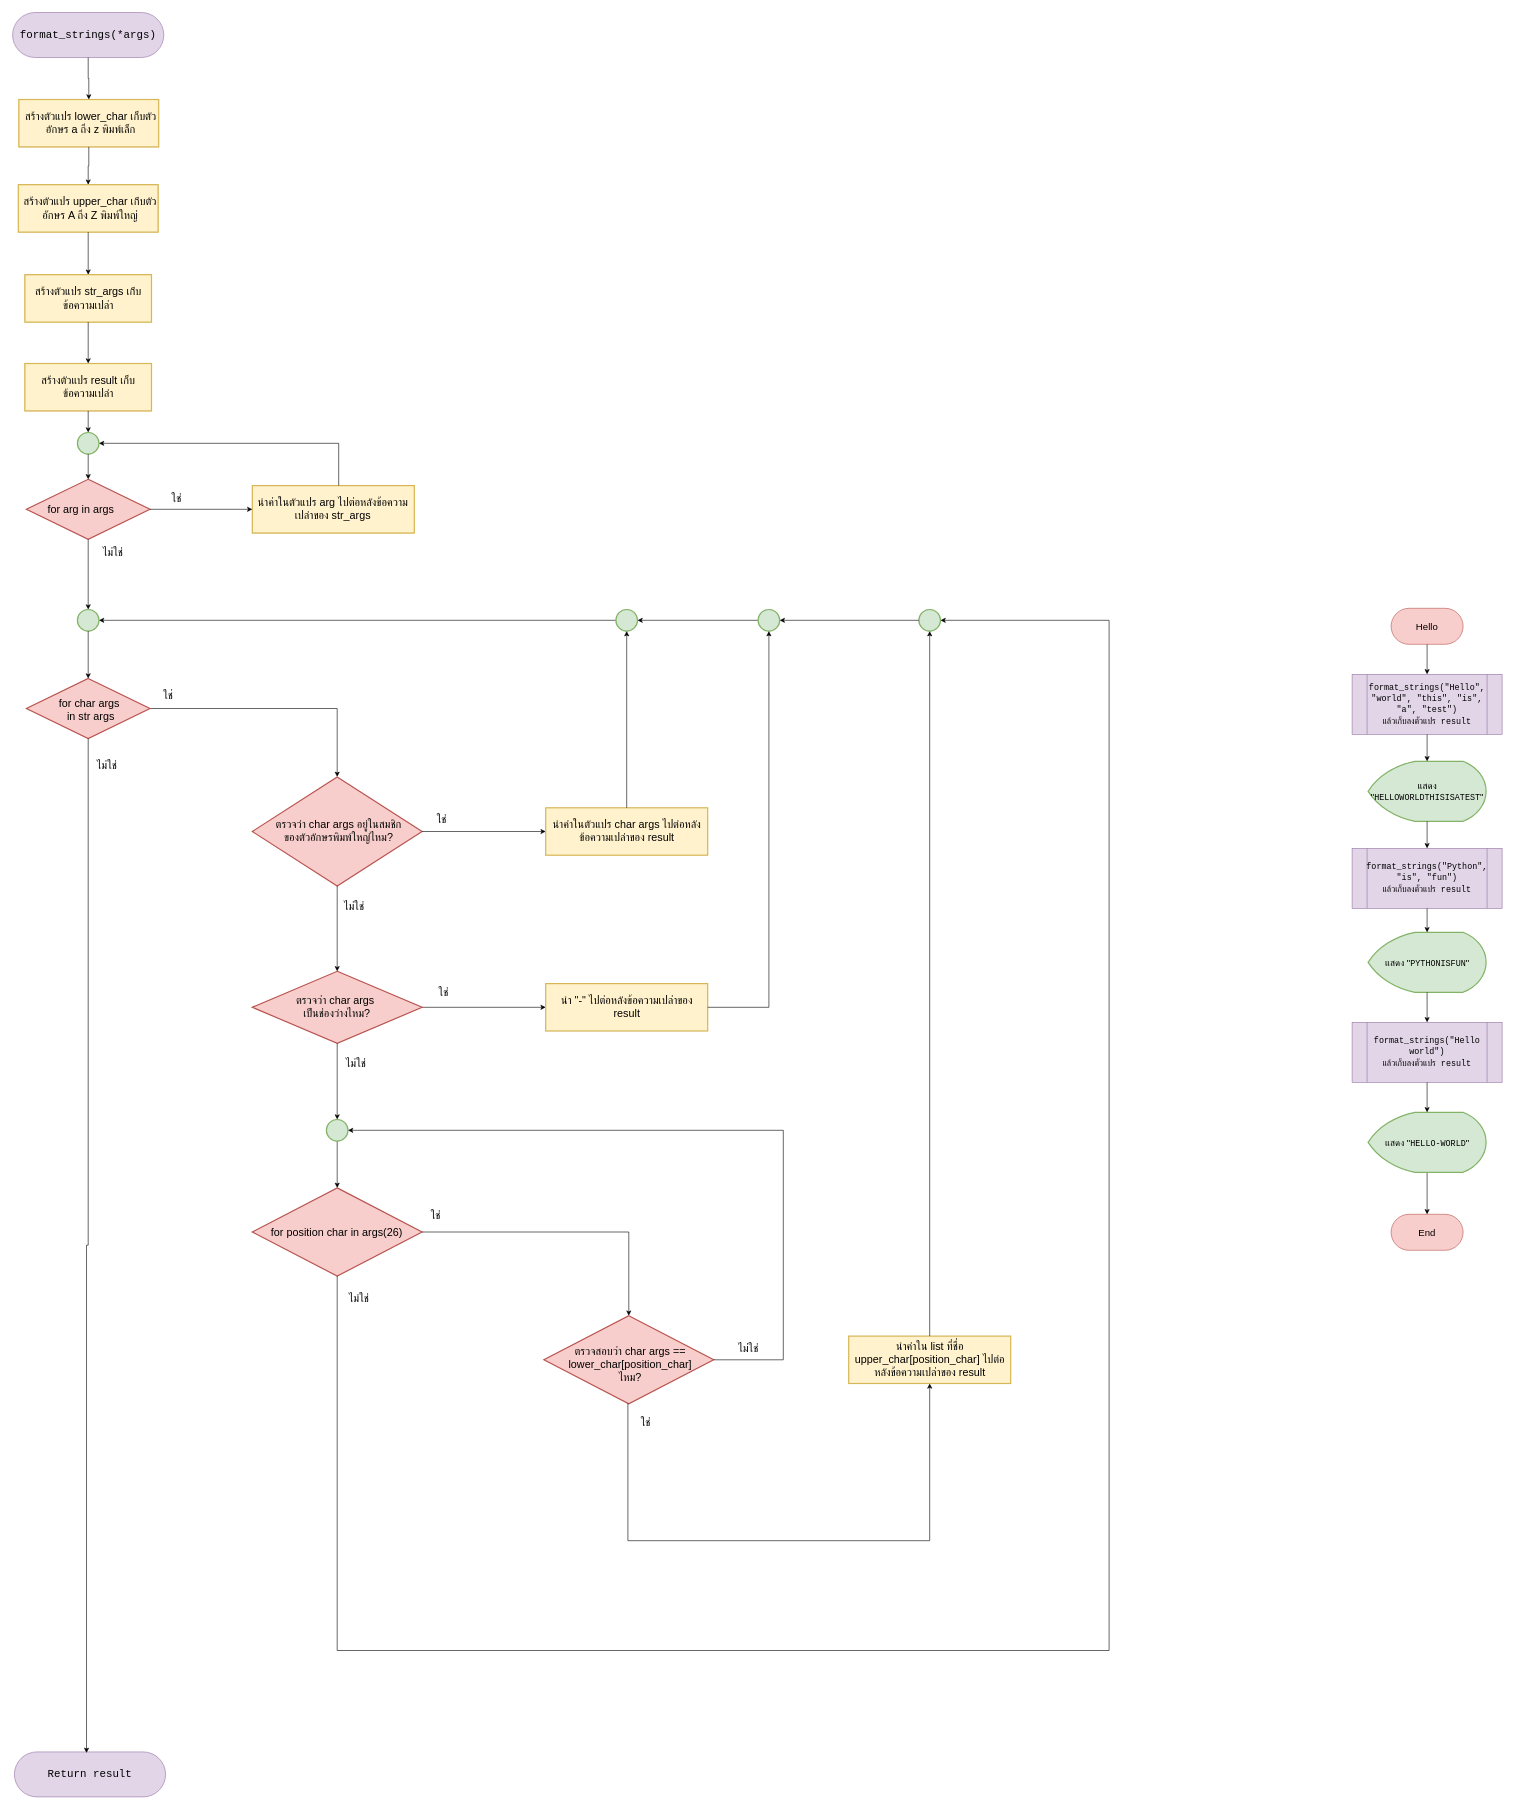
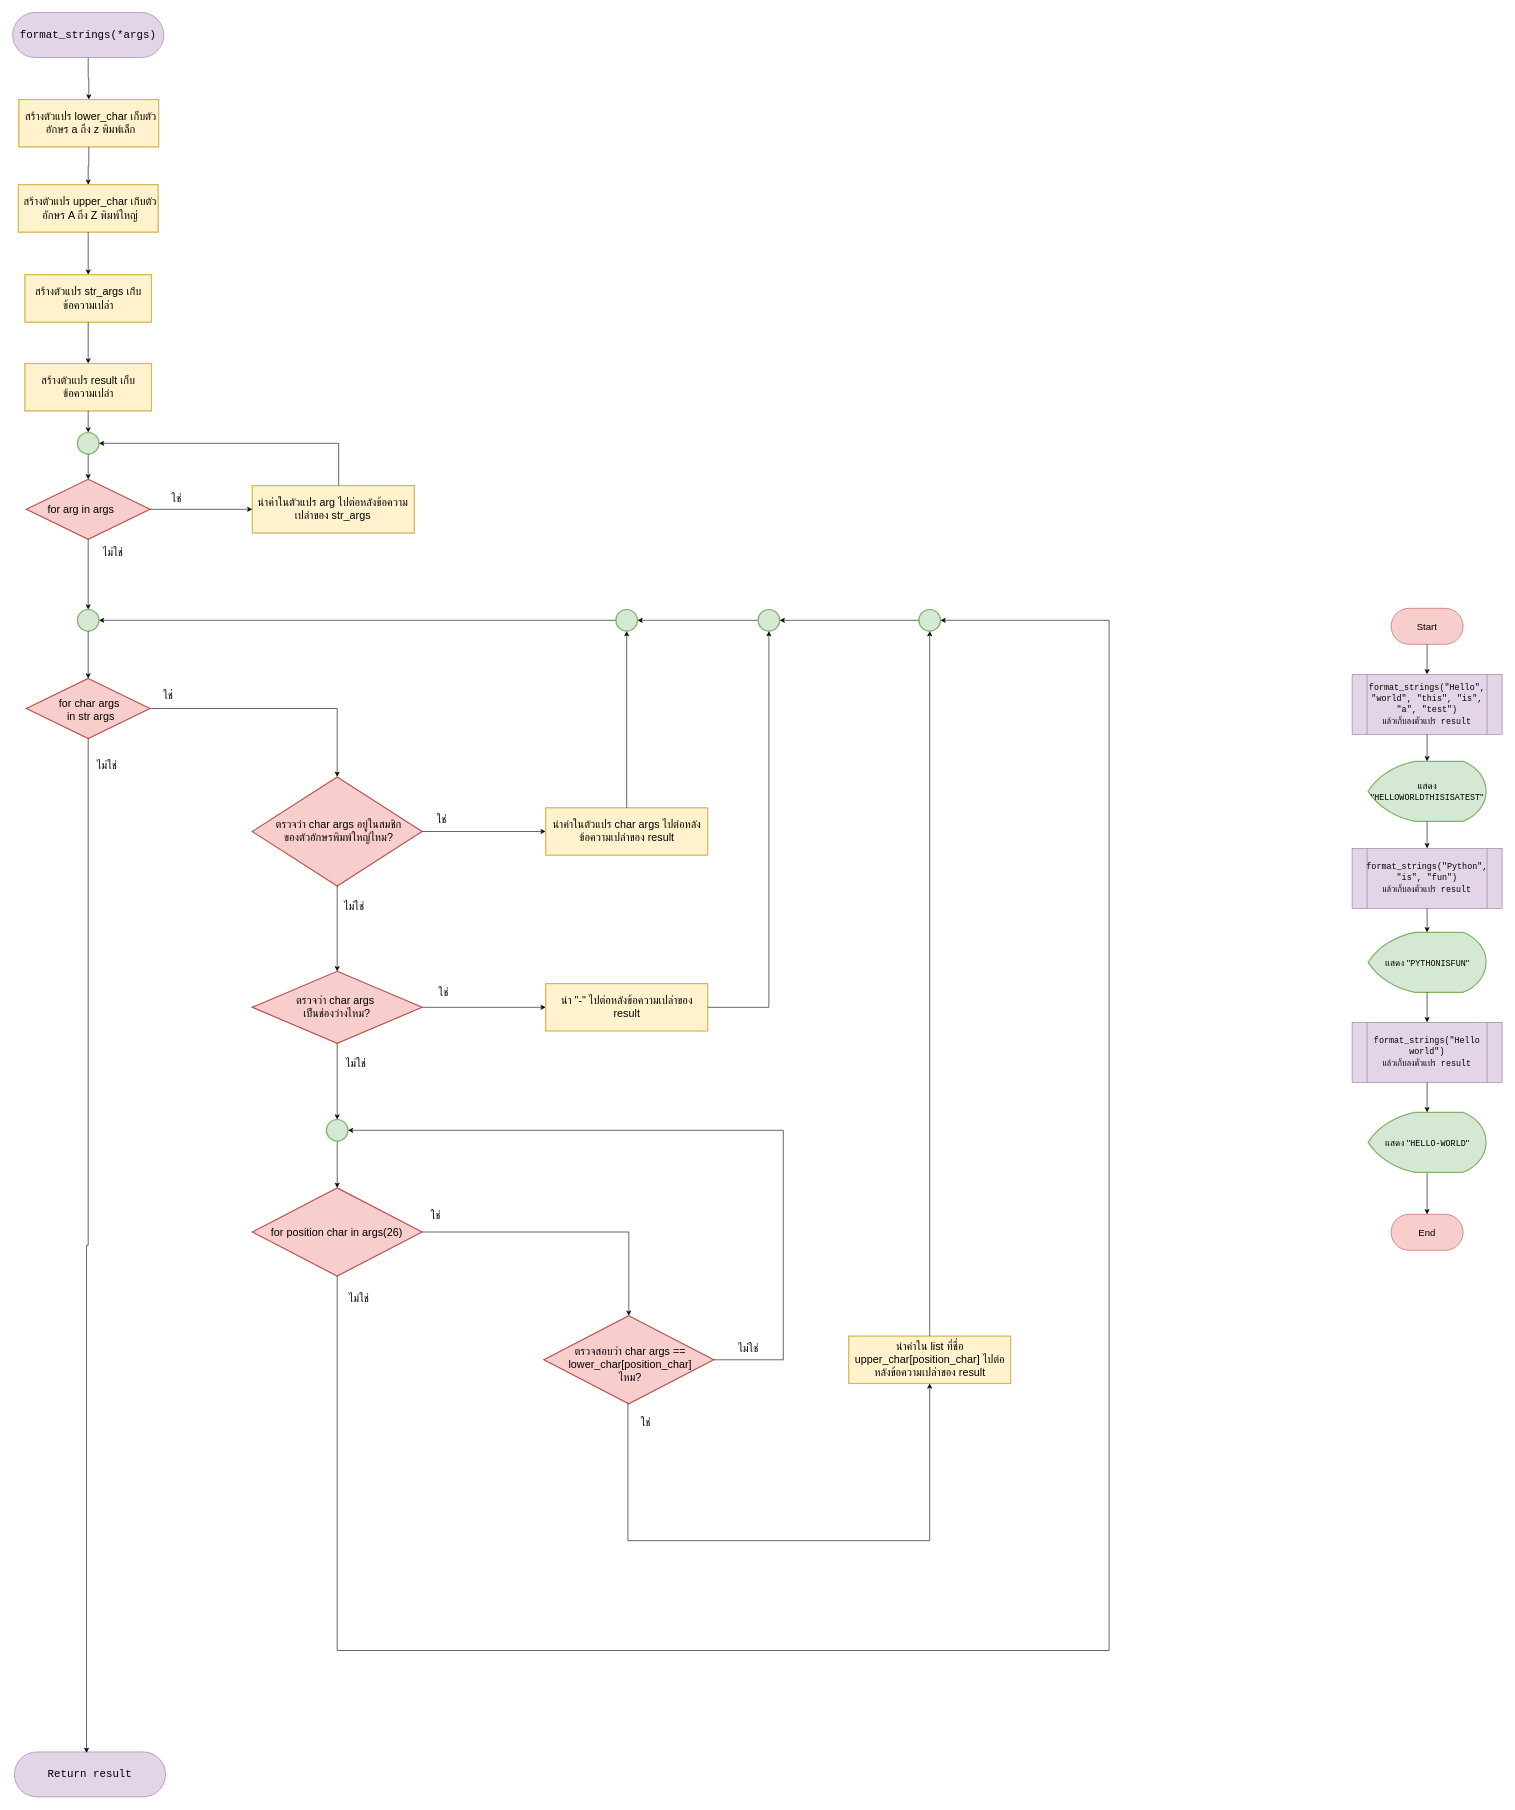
- <mxCell id="84" value="Hello" style="rounded=1;whiteSpace=wrap;html=1;fontSize=16;arcSize=50;fillColor=#f8cecc;strokeColor=#b85450;" vertex="1" parent="1"><mxGeometry x="2318" y="1013" width="120" height="60" as="geometry" /></mxCell>
+ <mxCell id="84" value="Start" style="rounded=1;whiteSpace=wrap;html=1;fontSize=16;arcSize=50;fillColor=#f8cecc;strokeColor=#b85450;" vertex="1" parent="1"><mxGeometry x="2318" y="1013" width="120" height="60" as="geometry" /></mxCell>
